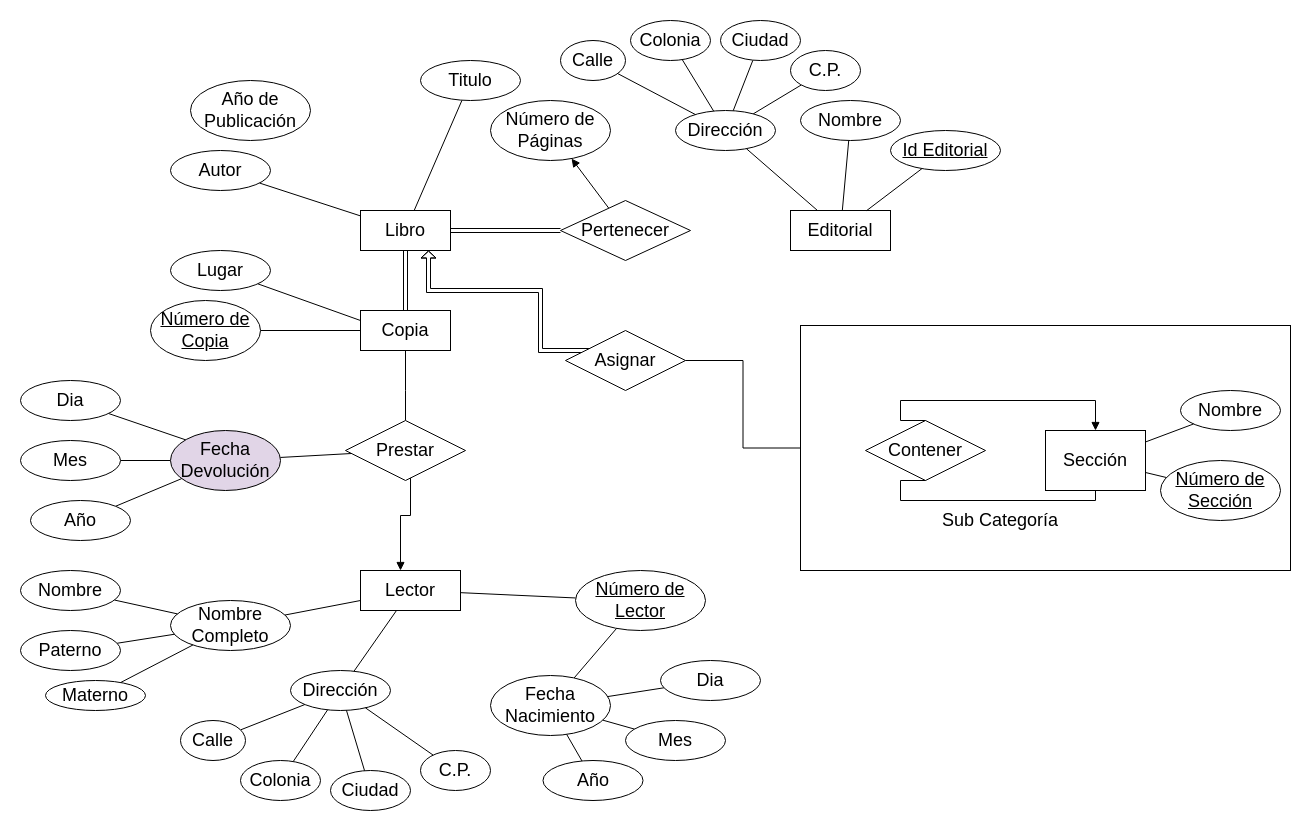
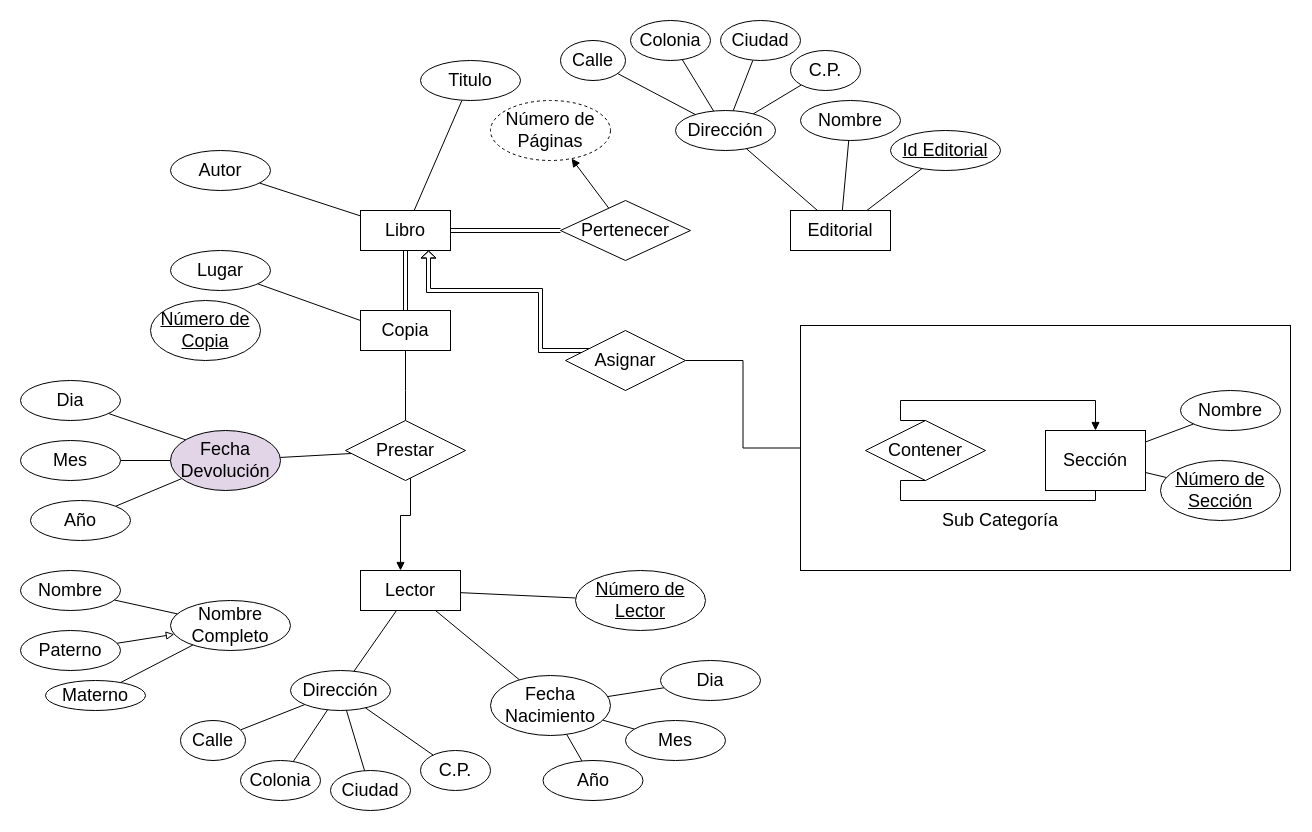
- <mxCell id="7" value="Año de Publicación" style="ellipse;whiteSpace=wrap;html=1;align=center;strokeWidth=1;fontSize=18;" parent="1" vertex="1"><mxGeometry x="190" y="80" width="120" height="60" as="geometry" /></mxCell>
- <mxCell id="12" value="Número de Páginas" style="ellipse;whiteSpace=wrap;html=1;align=center;strokeWidth=1;fontSize=18;" parent="1" vertex="1"><mxGeometry x="490" y="100" width="120" height="60" as="geometry" /></mxCell>
+ <mxCell id="12" value="Número de Páginas" style="ellipse;whiteSpace=wrap;html=1;align=center;strokeWidth=1;fontSize=18;dashed=1;" parent="1" vertex="1"><mxGeometry x="490" y="100" width="120" height="60" as="geometry" /></mxCell>
- <mxCell id="13" style="edgeStyle=none;rounded=0;orthogonalLoop=1;jettySize=auto;html=1;endArrow=none;endFill=0;fontSize=18;" parent="1" source="14" target="6" edge="1"><mxGeometry relative="1" as="geometry" /></mxCell>
- <mxCell id="19" style="edgeStyle=none;rounded=0;orthogonalLoop=1;jettySize=auto;html=1;entryX=0;entryY=0.75;entryDx=0;entryDy=0;endArrow=none;endFill=0;fontSize=18;" parent="1" source="20" target="18" edge="1"><mxGeometry relative="1" as="geometry" /></mxCell>
- <mxCell id="23" style="edgeStyle=none;rounded=0;orthogonalLoop=1;jettySize=auto;html=1;endArrow=none;endFill=0;fontSize=18;" parent="1" source="24" target="20" edge="1"><mxGeometry relative="1" as="geometry" /></mxCell>
+ <mxCell id="23" style="edgeStyle=none;rounded=0;orthogonalLoop=1;jettySize=auto;html=1;endArrow=block;endFill=0;fontSize=18;" parent="1" source="24" target="20" edge="1"><mxGeometry relative="1" as="geometry" /></mxCell>
- <mxCell id="37" style="edgeStyle=none;rounded=0;orthogonalLoop=1;jettySize=auto;html=1;endArrow=none;endFill=0;fontSize=18;" parent="1" source="38" target="46" edge="1"><mxGeometry relative="1" as="geometry" /></mxCell>
+ <mxCell id="37" style="edgeStyle=none;rounded=0;orthogonalLoop=1;jettySize=auto;html=1;entryX=0.75;entryY=1;entryDx=0;entryDy=0;endArrow=none;endFill=0;fontSize=18;" parent="1" source="38" target="18" edge="1"><mxGeometry relative="1" as="geometry" /></mxCell>
